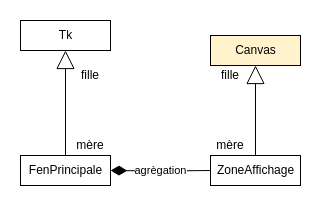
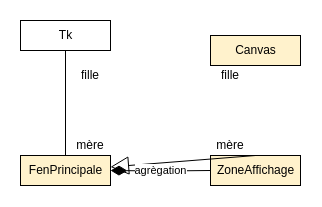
- <mxCell id="6" value="" style="endArrow=block;endSize=16;endFill=0;html=1;exitX=0.5;exitY=0;exitDx=0;exitDy=0;entryX=0.5;entryY=1;entryDx=0;entryDy=0;" edge="1" parent="1" source="4" target="2"><mxGeometry width="160" relative="1" as="geometry"><mxPoint x="-10" y="65" as="sourcePoint" /><mxPoint x="70" y="65" as="targetPoint" /></mxGeometry></mxCell>
+ <mxCell id="6" value="" style="endArrow=none;endSize=16;endFill=0;html=1;exitX=0.5;exitY=0;exitDx=0;exitDy=0;entryX=0.5;entryY=1;entryDx=0;entryDy=0;" edge="1" parent="1" source="4" target="2"><mxGeometry width="160" relative="1" as="geometry"><mxPoint x="-10" y="65" as="sourcePoint" /><mxPoint x="70" y="65" as="targetPoint" /></mxGeometry></mxCell>
- <mxCell id="7" value="" style="endArrow=block;endSize=16;endFill=0;exitX=0.5;exitY=0;exitDx=0;exitDy=0;entryX=0.5;entryY=1;entryDx=0;entryDy=0;labelPosition=center;verticalLabelPosition=top;align=center;verticalAlign=bottom;html=1;" edge="1" parent="1" source="5" target="3"><mxGeometry width="160" relative="1" as="geometry"><mxPoint x="170" y="175" as="sourcePoint" /><mxPoint x="170" y="85" as="targetPoint" /></mxGeometry></mxCell>
+ <mxCell id="7" value="" style="endArrow=block;endSize=16;endFill=0;exitX=0.5;exitY=0;exitDx=0;exitDy=0;labelPosition=center;verticalLabelPosition=top;align=center;verticalAlign=bottom;html=1;" edge="1" parent="1" source="5" target="4"><mxGeometry width="160" relative="1" as="geometry"><mxPoint x="170" y="175" as="sourcePoint" /><mxPoint x="170" y="85" as="targetPoint" /></mxGeometry></mxCell>
- <mxCell id="4" value="FenPrincipale" style="html=1;" vertex="1" parent="1"><mxGeometry x="20" y="155" width="90" height="30" as="geometry" /></mxCell>
+ <mxCell id="4" value="FenPrincipale" style="html=1;fillColor=#fff2cc;" vertex="1" parent="1"><mxGeometry x="20" y="155" width="90" height="30" as="geometry" /></mxCell>
- <mxCell id="5" value="ZoneAffichage" style="html=1;" vertex="1" parent="1"><mxGeometry x="210" y="155" width="90" height="30" as="geometry" /></mxCell>
+ <mxCell id="5" value="ZoneAffichage" style="html=1;fillColor=#fff2cc;" vertex="1" parent="1"><mxGeometry x="210" y="155" width="90" height="30" as="geometry" /></mxCell>
